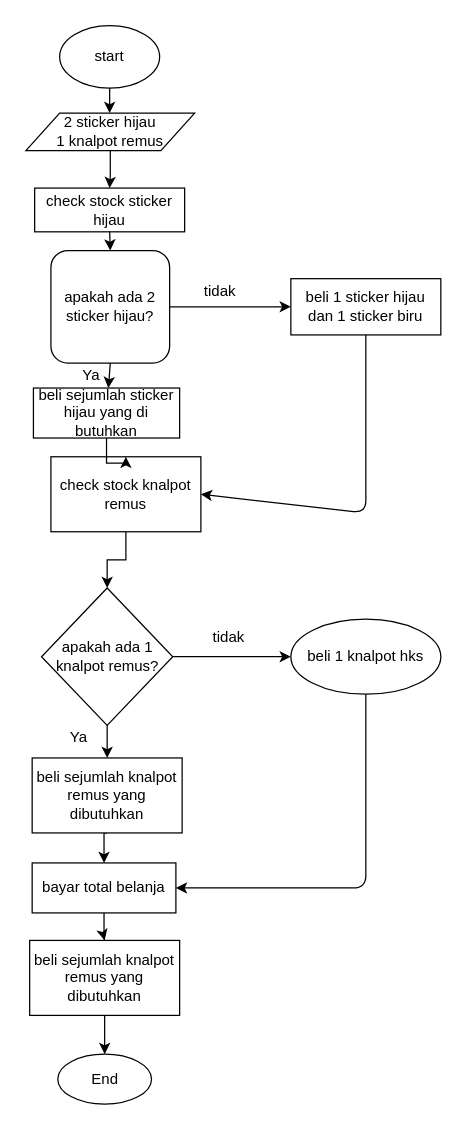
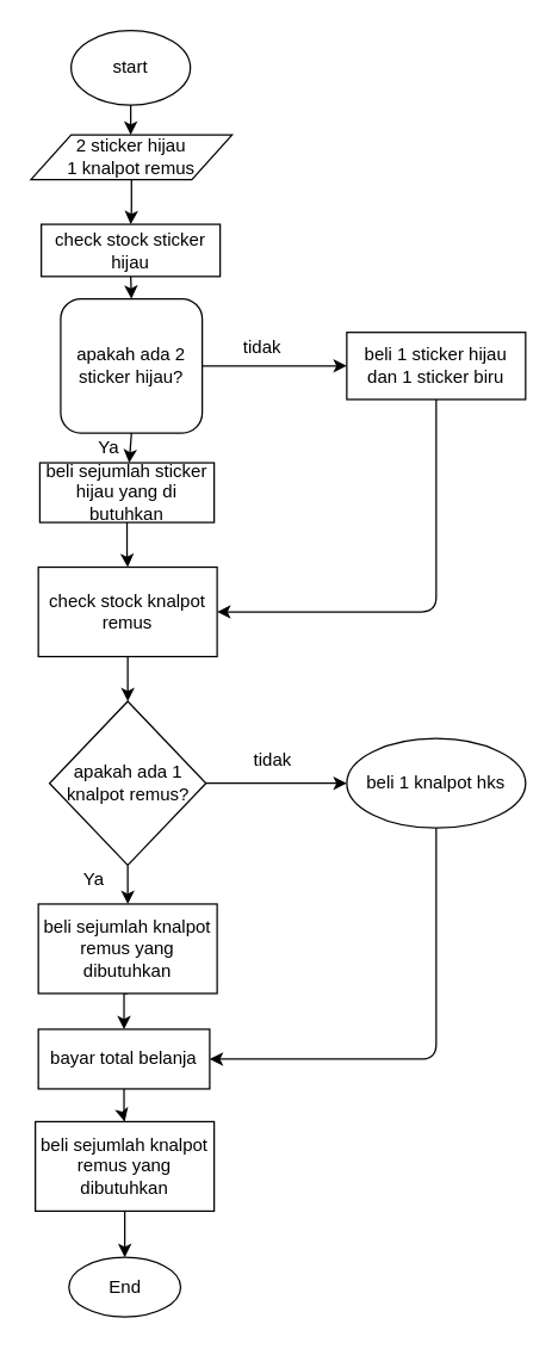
- <mxCell id="8" value="check stock knalpot remus" style="rounded=0;whiteSpace=wrap;html=1;" vertex="1" parent="1"><mxGeometry x="40" y="365" width="120" height="60" as="geometry" /></mxCell>
+ <mxCell id="8" value="check stock knalpot remus" style="rounded=0;whiteSpace=wrap;html=1;" vertex="1" parent="1"><mxGeometry x="25" y="380" width="120" height="60" as="geometry" /></mxCell>
